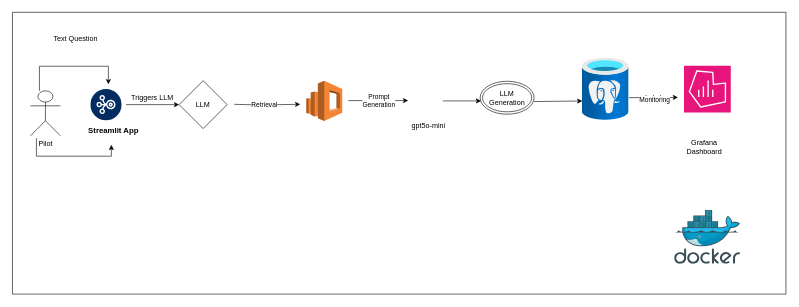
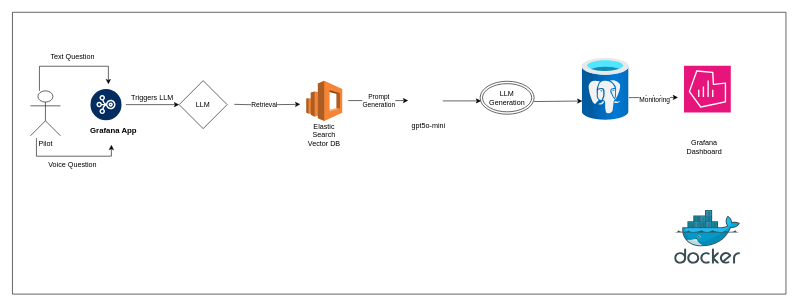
- <mxCell id="9" value="Text Question" style="text;html=1;align=center;verticalAlign=middle;resizable=0;points=[];autosize=1;strokeColor=none;fillColor=none;" vertex="1" parent="1"><mxGeometry x="75" y="50" width="100" height="30" as="geometry" /></mxCell>
+ <mxCell id="9" value="Text Question" style="text;html=1;align=center;verticalAlign=middle;resizable=0;points=[];autosize=1;strokeColor=none;fillColor=none;" vertex="1" parent="1"><mxGeometry x="70" y="80" width="100" height="30" as="geometry" /></mxCell>
- <mxCell id="6" value="&lt;b&gt;&lt;font style=&quot;font-size: 13px;&quot;&gt;Streamlit App&amp;nbsp;&lt;/font&gt;&lt;/b&gt;" style="text;html=1;align=center;verticalAlign=middle;resizable=0;points=[];autosize=1;strokeColor=none;fillColor=none;" parent="1" vertex="1"><mxGeometry x="135" y="201" width="110" height="30" as="geometry" /></mxCell>
+ <mxCell id="6" value="&lt;b&gt;&lt;font style=&quot;font-size: 13px;&quot;&gt;Grafana App&amp;nbsp;&lt;/font&gt;&lt;/b&gt;" style="text;html=1;align=center;verticalAlign=middle;resizable=0;points=[];autosize=1;strokeColor=none;fillColor=none;" parent="1" vertex="1"><mxGeometry x="135" y="201" width="110" height="30" as="geometry" /></mxCell>
+ <mxCell id="16" value="Elastic Search Vector DB" style="text;html=1;align=center;verticalAlign=middle;whiteSpace=wrap;rounded=0;" vertex="1" parent="1"><mxGeometry x="510" y="210" width="60" height="30" as="geometry" /></mxCell>
+ <mxCell id="10" value="Voice Question" style="text;html=1;align=center;verticalAlign=middle;resizable=0;points=[];autosize=1;strokeColor=none;fillColor=none;" vertex="1" parent="1"><mxGeometry x="70" y="260" width="100" height="30" as="geometry" /></mxCell>
